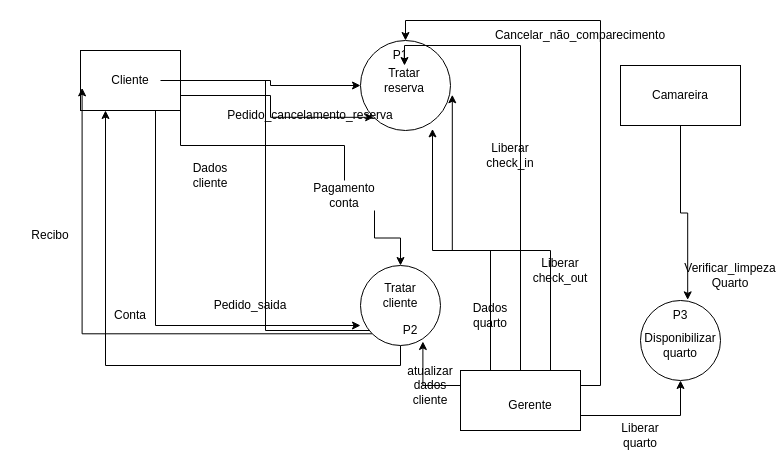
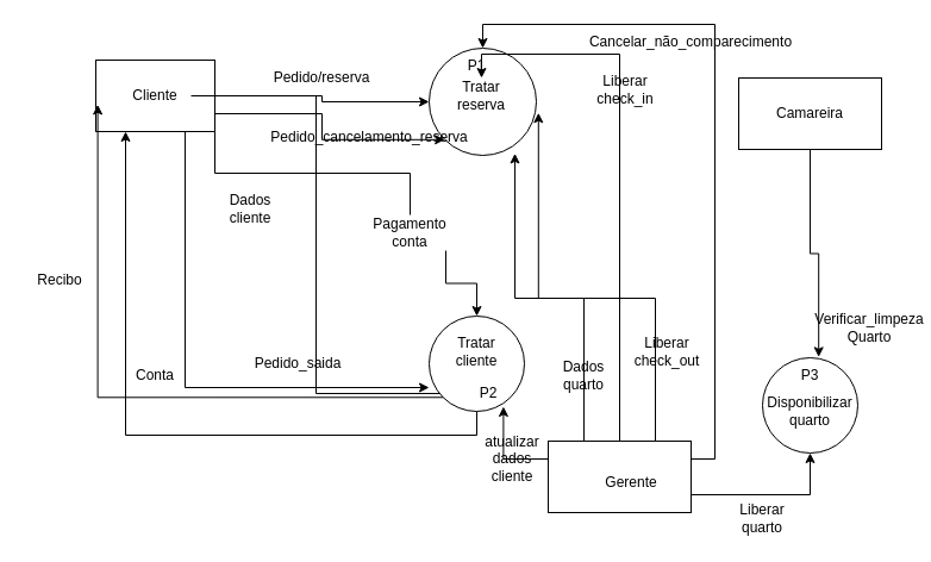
+ <mxCell id="25" value="Pedido/reserva&lt;br&gt;" style="text;html=1;strokeColor=none;fillColor=none;align=center;verticalAlign=middle;whiteSpace=wrap;rounded=0;" parent="1" vertex="1"><mxGeometry x="240" y="50" width="60" height="30" as="geometry" /></mxCell>
- <mxCell id="34" value="Liberar check_in" style="text;html=1;strokeColor=none;fillColor=none;align=center;verticalAlign=middle;whiteSpace=wrap;rounded=0;" parent="1" vertex="1"><mxGeometry x="480" y="140" width="60" height="30" as="geometry" /></mxCell>
+ <mxCell id="34" value="Liberar check_in" style="text;html=1;strokeColor=none;fillColor=none;align=center;verticalAlign=middle;whiteSpace=wrap;rounded=0;" parent="1" vertex="1"><mxGeometry x="495" y="60" width="60" height="30" as="geometry" /></mxCell>
- <mxCell id="35" value="Liberar check_out&lt;br&gt;" style="text;html=1;strokeColor=none;fillColor=none;align=center;verticalAlign=middle;whiteSpace=wrap;rounded=0;" parent="1" vertex="1"><mxGeometry x="530" y="255" width="60" height="30" as="geometry" /></mxCell>
+ <mxCell id="35" value="Liberar check_out&lt;br&gt;" style="text;html=1;strokeColor=none;fillColor=none;align=center;verticalAlign=middle;whiteSpace=wrap;rounded=0;" parent="1" vertex="1"><mxGeometry x="530" y="280" width="60" height="30" as="geometry" /></mxCell>
